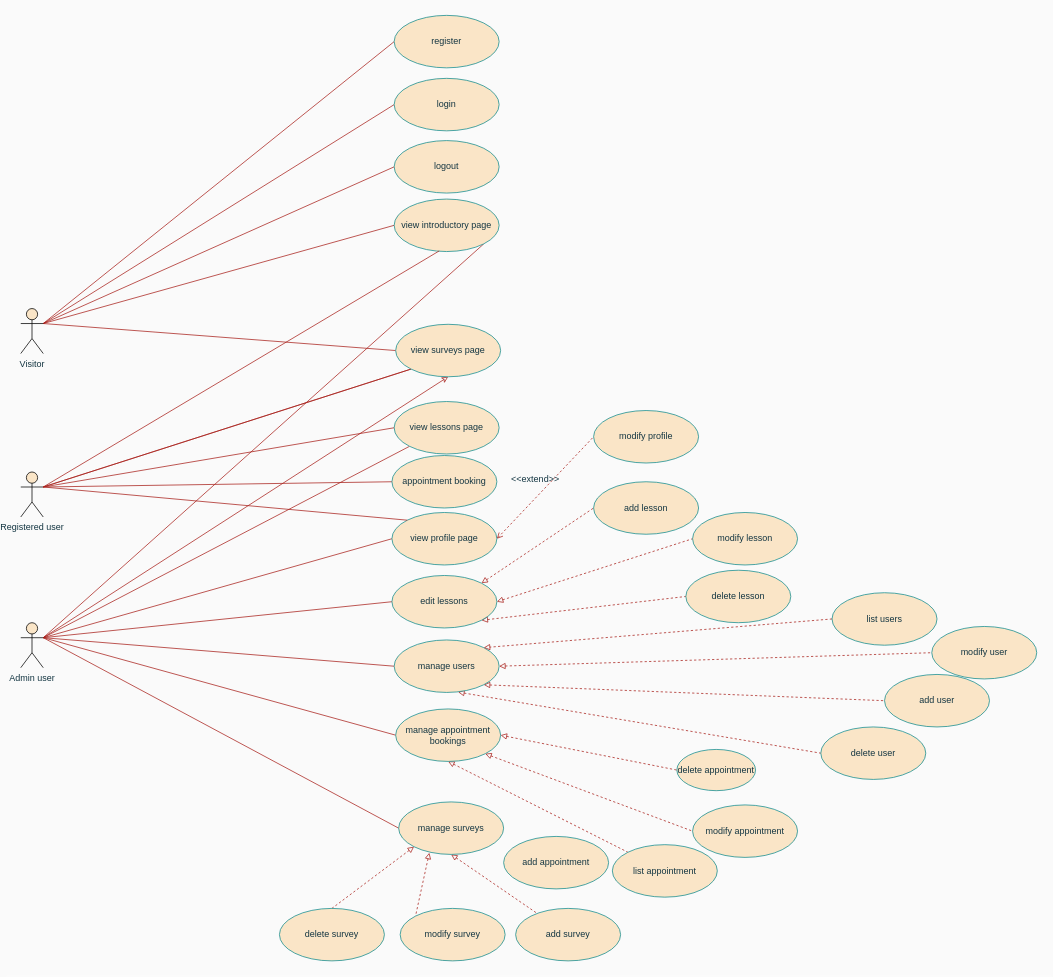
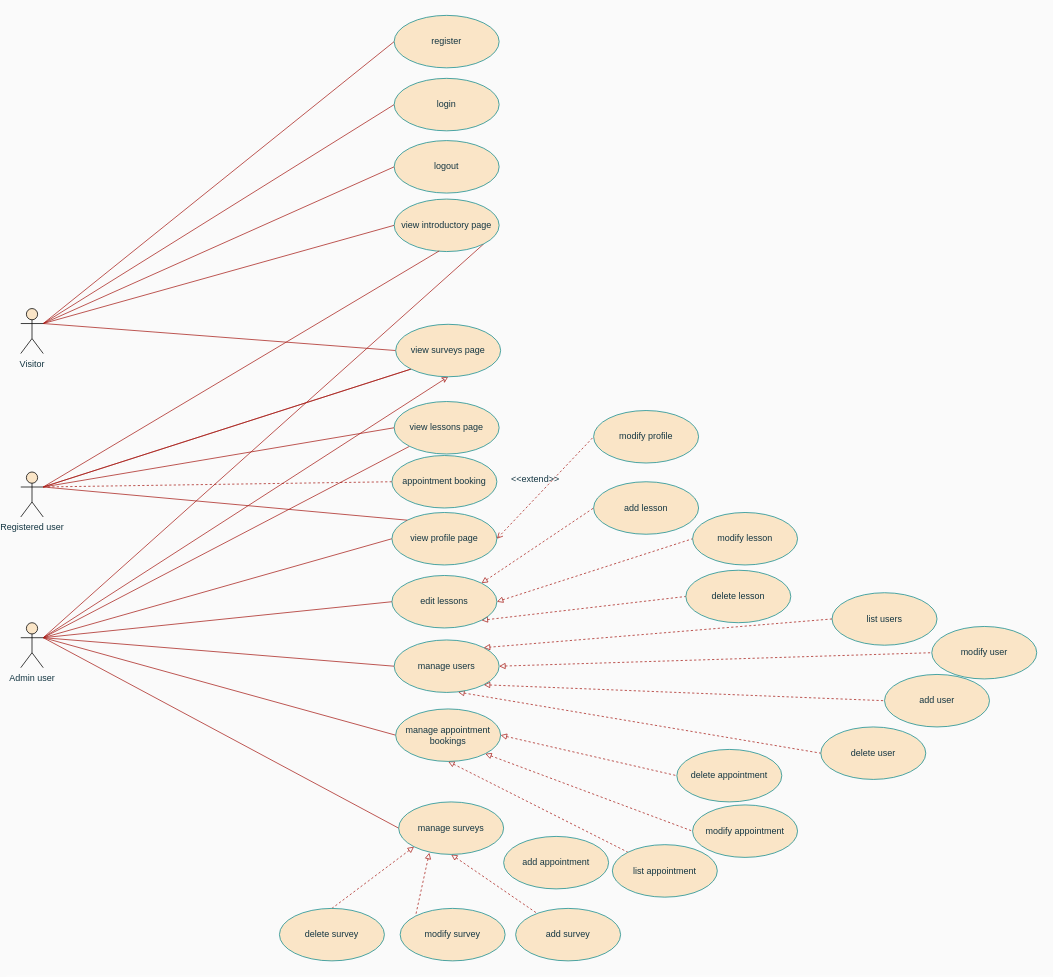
- <mxCell id="8" style="edgeStyle=none;rounded=0;orthogonalLoop=1;jettySize=auto;html=1;exitX=1;exitY=0.333;exitDx=0;exitDy=0;exitPerimeter=0;entryX=0;entryY=0.5;entryDx=0;entryDy=0;endArrow=none;endFill=0;strokeColor=#A8201A;labelBackgroundColor=none;fontColor=default;" parent="1" source="11" target="27" edge="1"><mxGeometry relative="1" as="geometry" /></mxCell>
+ <mxCell id="8" style="edgeStyle=none;rounded=0;orthogonalLoop=1;jettySize=auto;html=1;exitX=1;exitY=0.333;exitDx=0;exitDy=0;exitPerimeter=0;entryX=0;entryY=0.5;entryDx=0;entryDy=0;endArrow=none;endFill=0;strokeColor=#A8201A;labelBackgroundColor=none;fontColor=default;dashed=1;" parent="1" source="11" target="27" edge="1"><mxGeometry relative="1" as="geometry" /></mxCell>
- <mxCell id="45" value="delete appointment" style="ellipse;whiteSpace=wrap;html=1;rounded=0;labelBackgroundColor=none;fillColor=#FAE5C7;strokeColor=#0F8B8D;fontColor=#143642;" parent="1" vertex="1"><mxGeometry x="895" y="999" width="105" height="55" as="geometry" /></mxCell>
+ <mxCell id="45" value="delete appointment" style="ellipse;whiteSpace=wrap;html=1;rounded=0;labelBackgroundColor=none;fillColor=#FAE5C7;strokeColor=#0F8B8D;fontColor=#143642;" parent="1" vertex="1"><mxGeometry x="895" y="999" width="140" height="70" as="geometry" /></mxCell>
